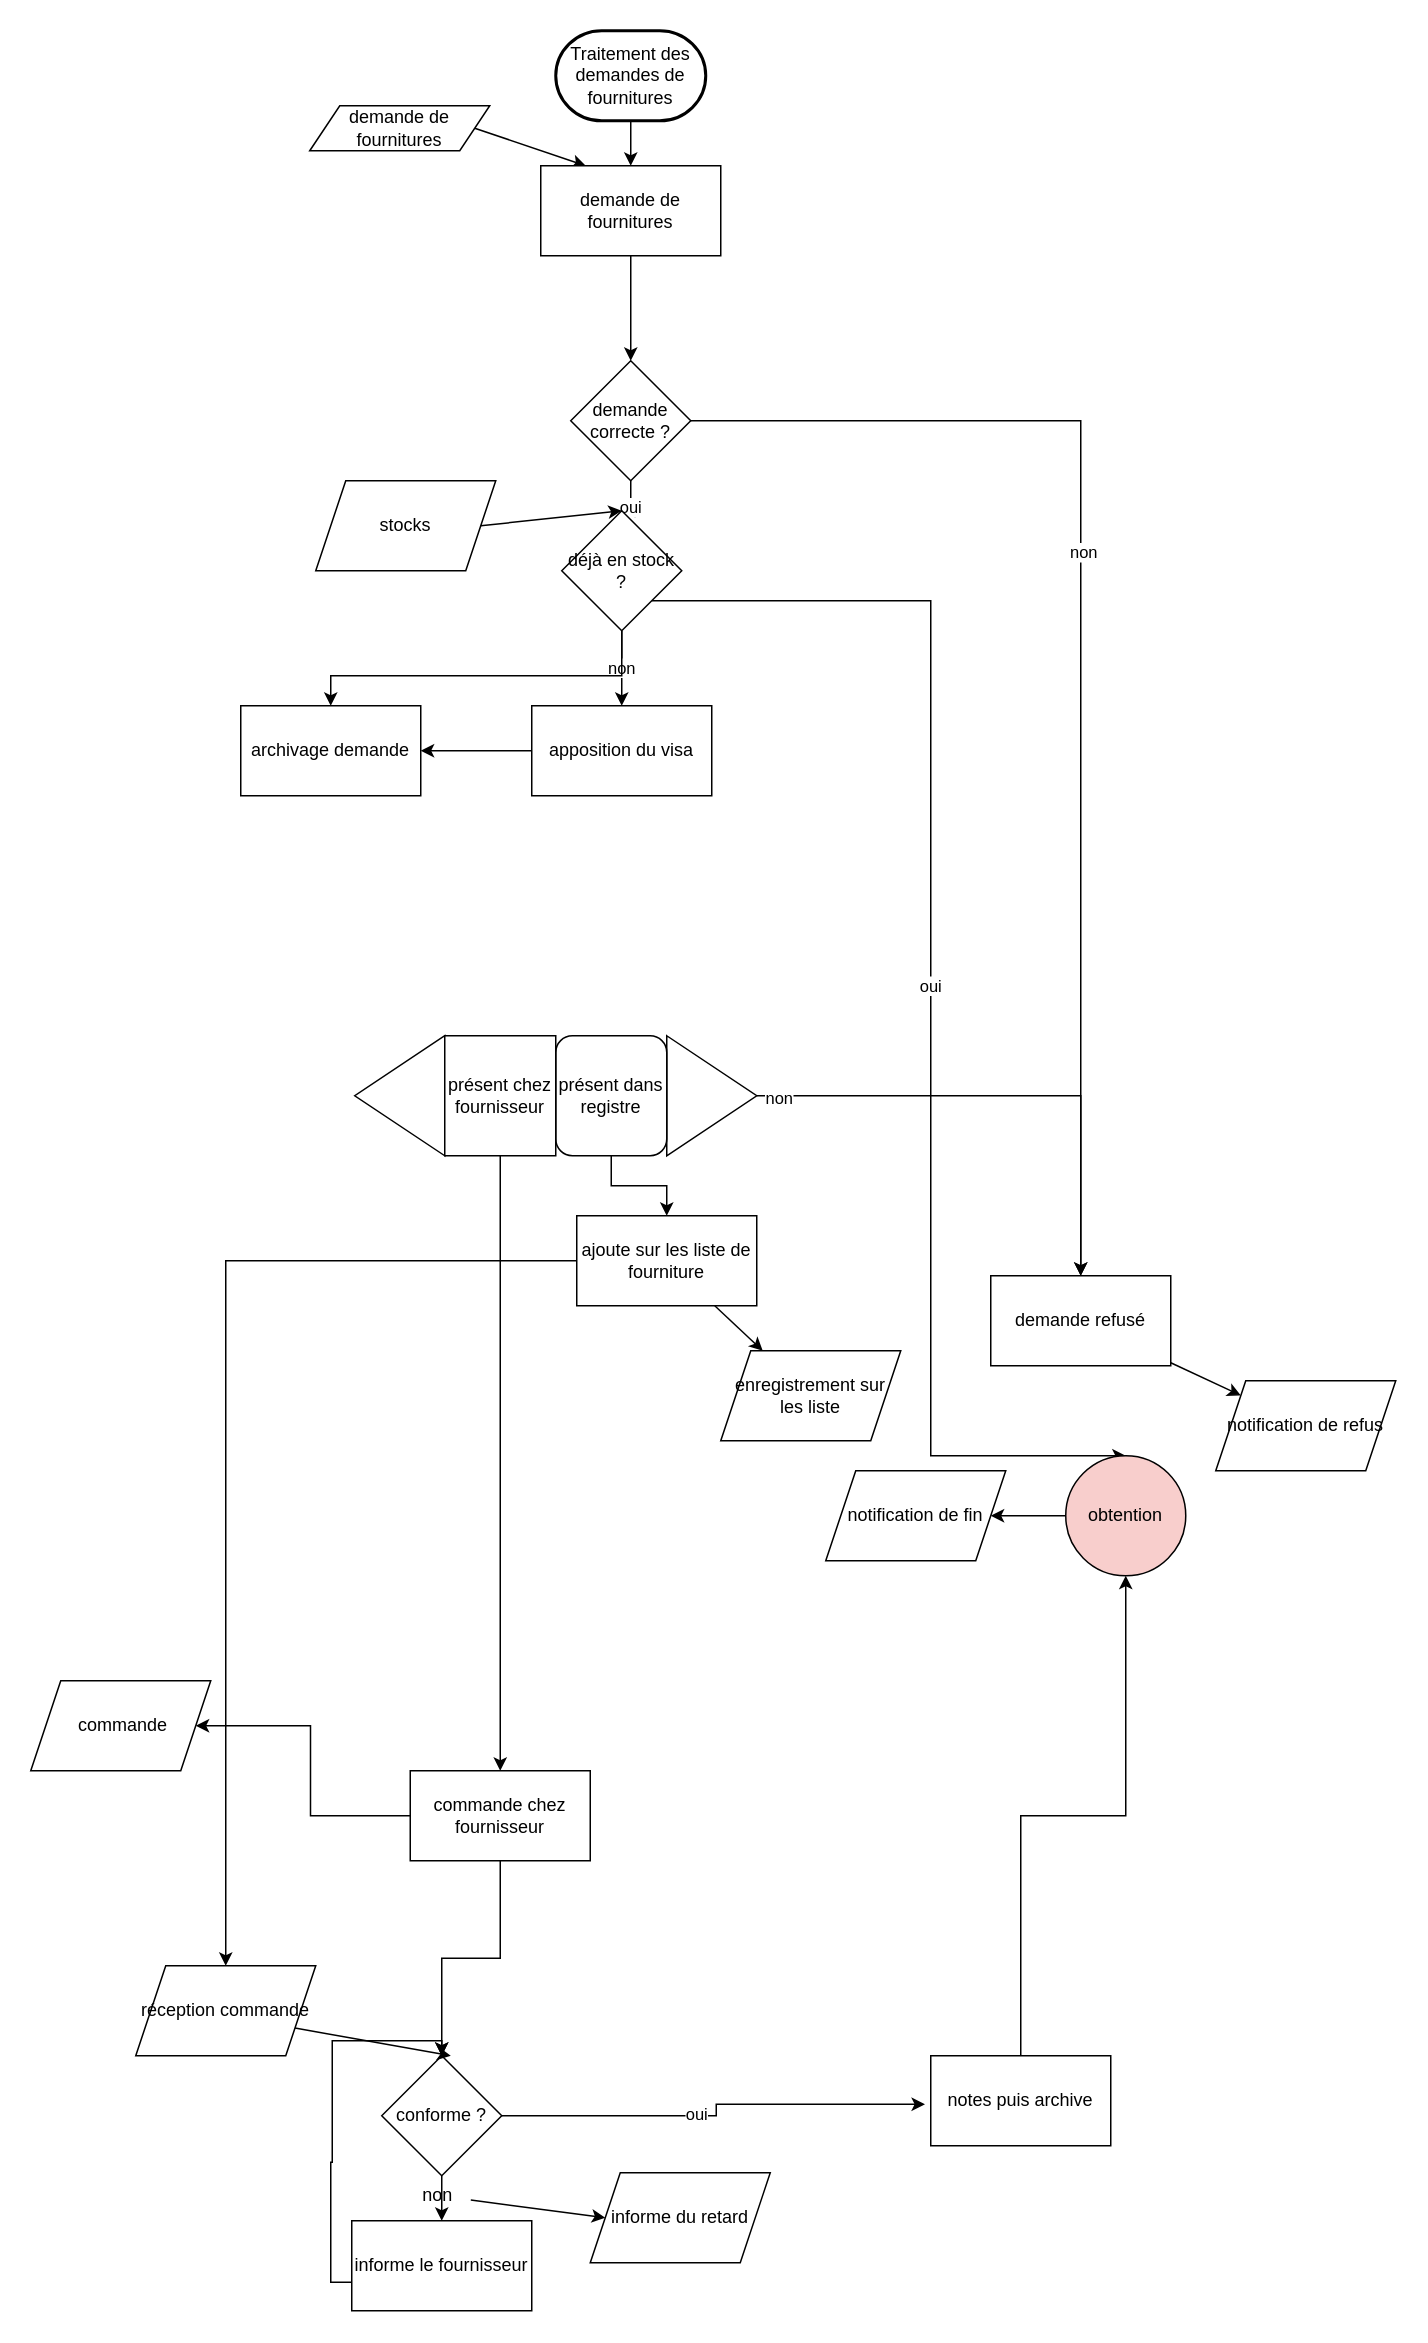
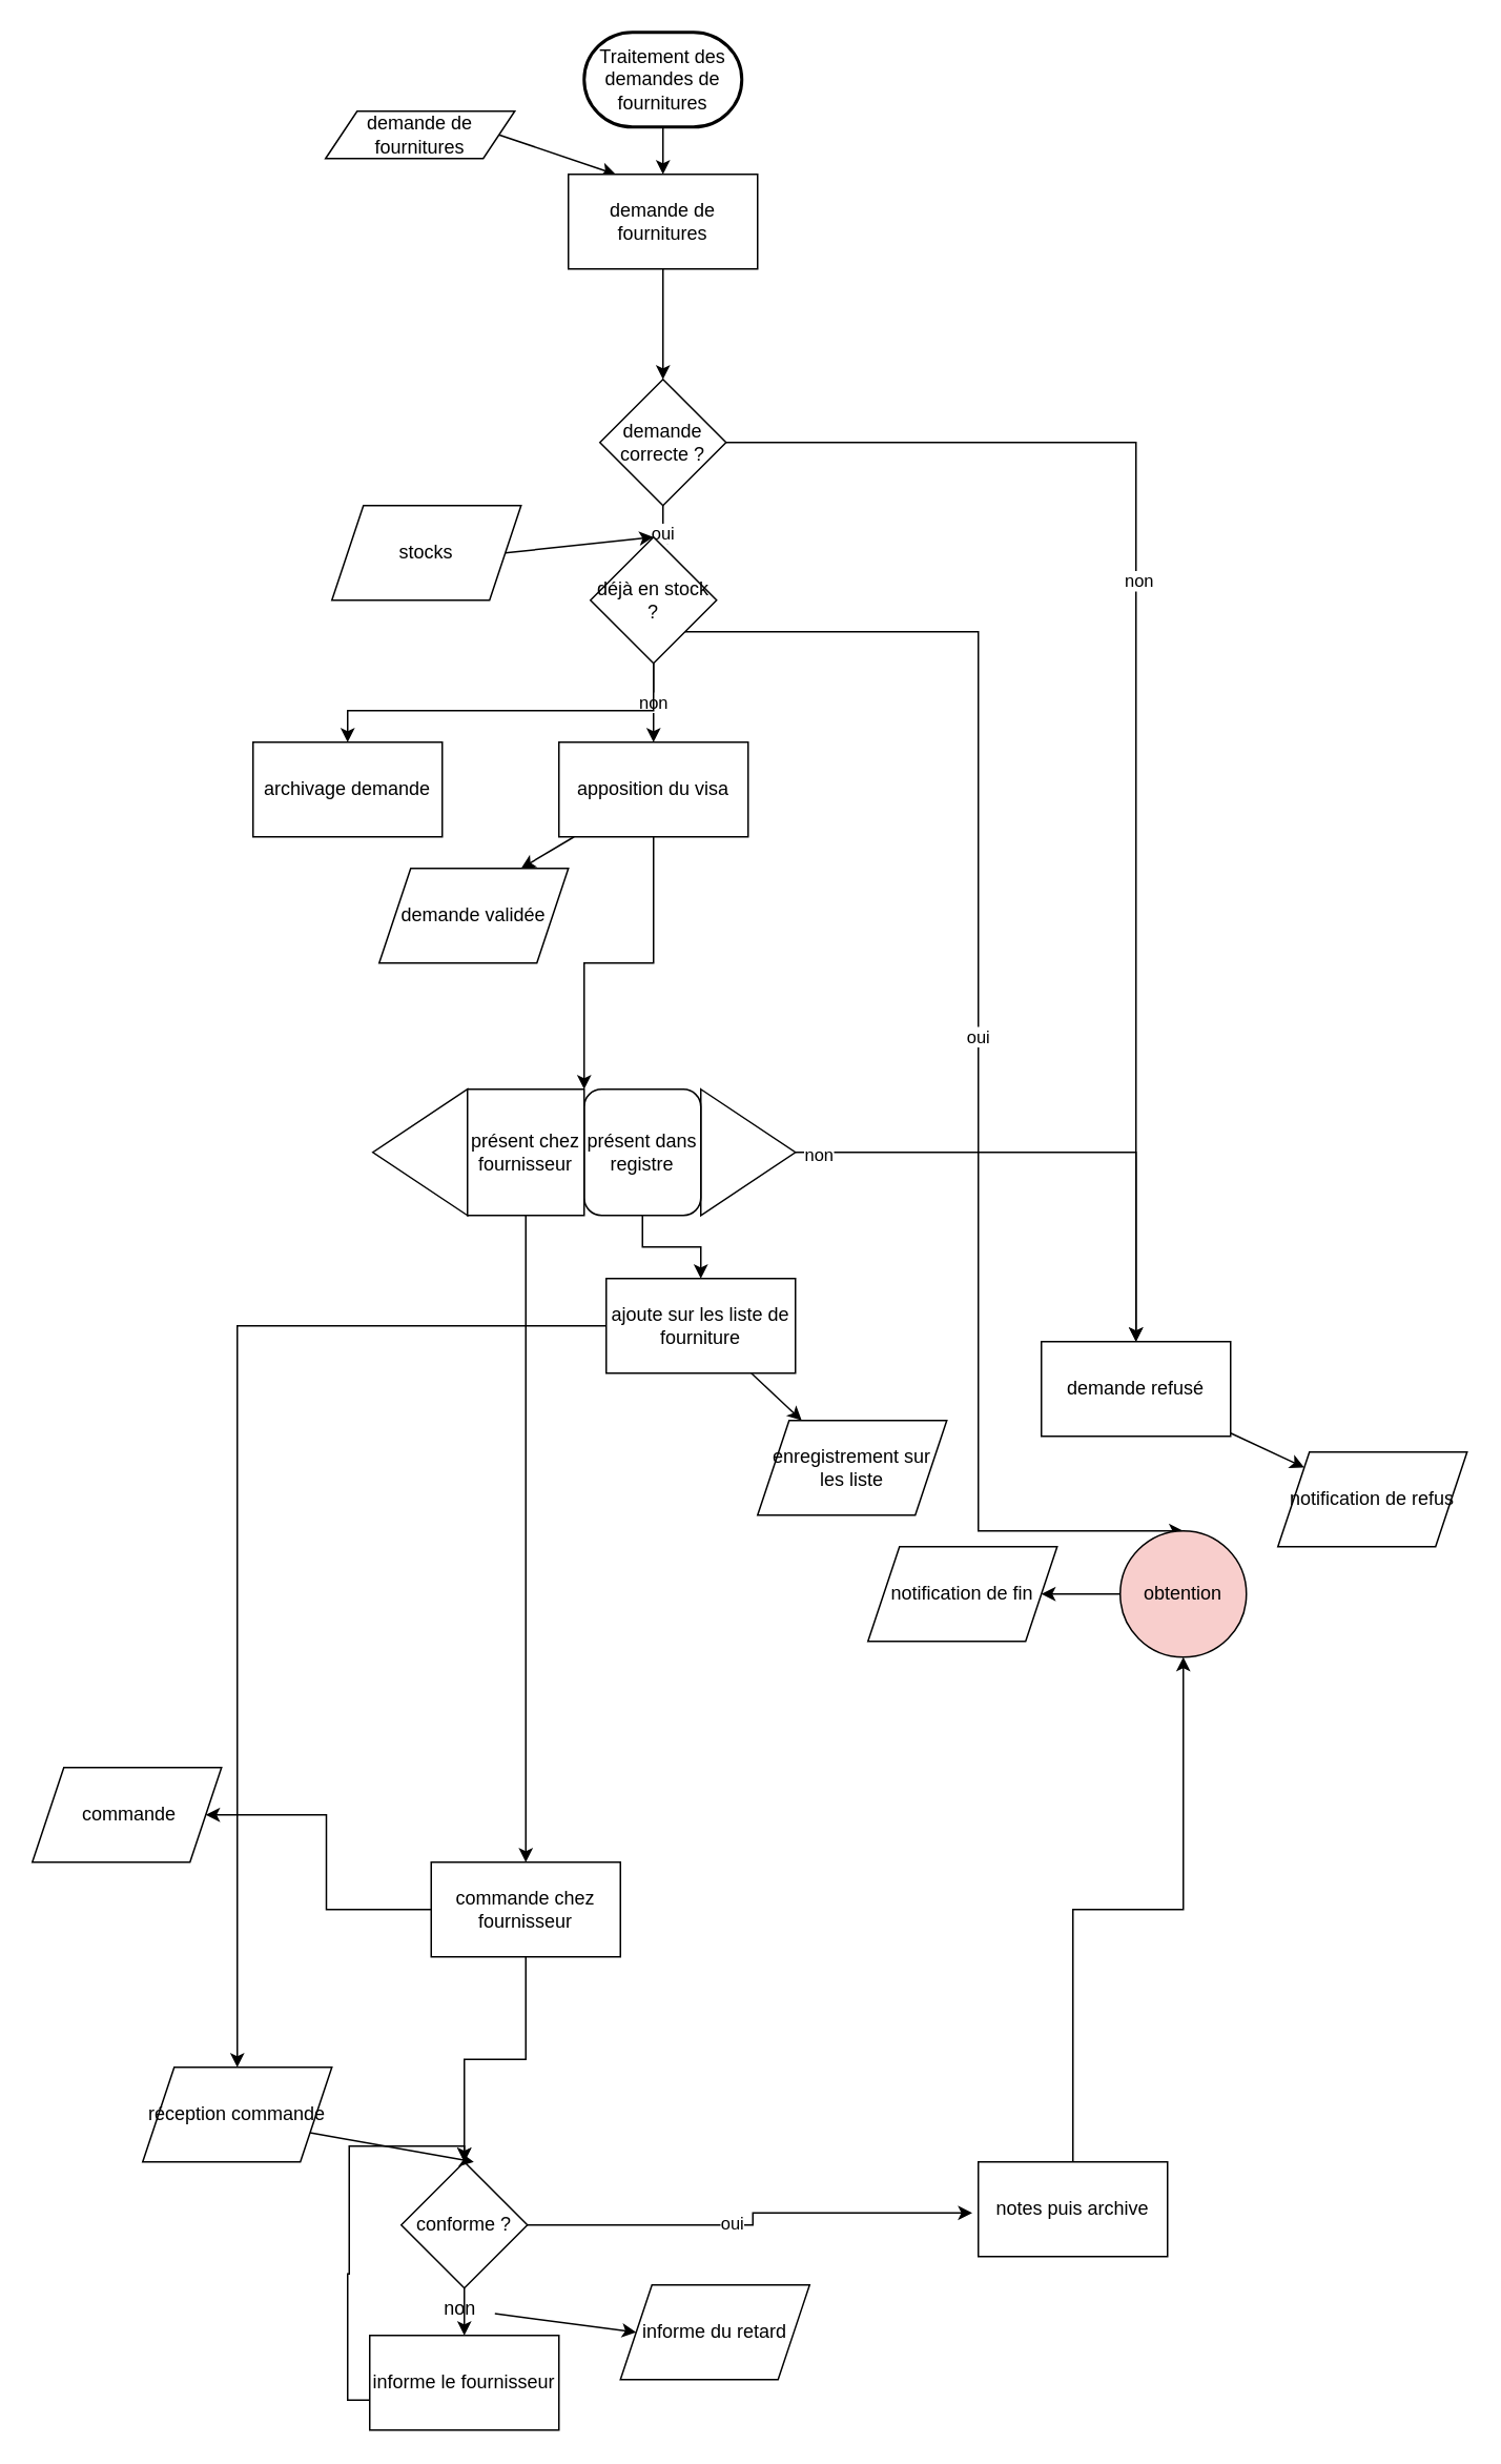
- <mxCell id="15" style="edgeStyle=orthogonalEdgeStyle;rounded=0;orthogonalLoop=1;jettySize=auto;html=1;" edge="1" parent="1" source="17" target="57"><mxGeometry relative="1" as="geometry"><mxPoint x="414" y="580" as="targetPoint" /></mxGeometry></mxCell>
+ <mxCell id="15" style="edgeStyle=orthogonalEdgeStyle;rounded=0;orthogonalLoop=1;jettySize=auto;html=1;entryX=1;entryY=0;entryDx=0;entryDy=0;" edge="1" parent="1" source="17" target="48"><mxGeometry relative="1" as="geometry"><mxPoint x="414" y="580" as="targetPoint" /></mxGeometry></mxCell>
+ <mxCell id="16" style="rounded=0;orthogonalLoop=1;jettySize=auto;html=1;entryX=0.75;entryY=0;entryDx=0;entryDy=0;" edge="1" parent="1" source="17" target="56"><mxGeometry relative="1" as="geometry" /></mxCell>
+ <mxCell id="56" value="demande validée" style="shape=parallelogram;perimeter=parallelogramPerimeter;whiteSpace=wrap;html=1;fixedSize=1;" vertex="1" parent="1"><mxGeometry x="240" y="550" width="120" height="60" as="geometry" /></mxCell>
